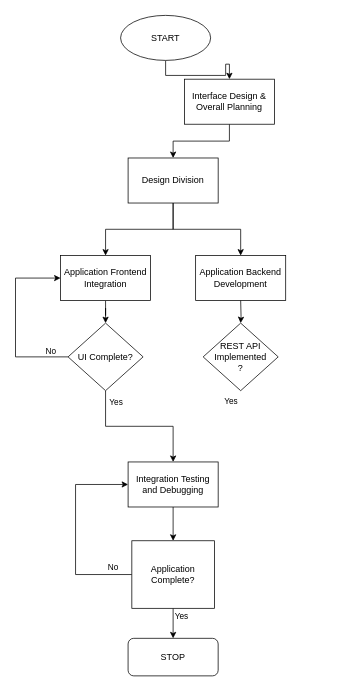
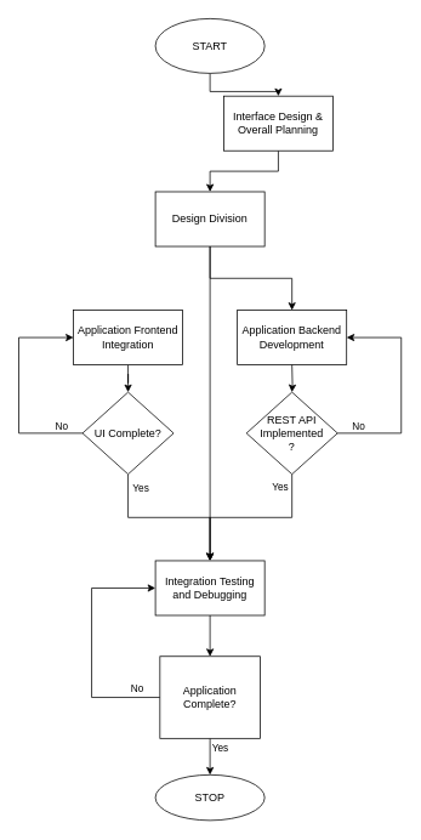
- <mxCell id="3" value="START" style="ellipse;whiteSpace=wrap;html=1;" vertex="1" parent="1"><mxGeometry x="160" y="20" width="120" height="60" as="geometry" /></mxCell>
+ <mxCell id="3" value="START" style="ellipse;whiteSpace=wrap;html=1;" vertex="1" parent="1"><mxGeometry x="170" y="20" width="120" height="60" as="geometry" /></mxCell>
- <mxCell id="7" value="" style="edgeStyle=orthogonalEdgeStyle;rounded=0;orthogonalLoop=1;jettySize=auto;html=1;" edge="1" parent="1" source="8" target="10"><mxGeometry relative="1" as="geometry" /></mxCell>
+ <mxCell id="7" value="" style="edgeStyle=orthogonalEdgeStyle;rounded=0;orthogonalLoop=1;jettySize=auto;html=1;" edge="1" parent="1" source="8" target="23"><mxGeometry relative="1" as="geometry" /></mxCell>
+ <mxCell id="18" style="edgeStyle=orthogonalEdgeStyle;rounded=0;orthogonalLoop=1;jettySize=auto;html=1;entryX=1;entryY=0.5;entryDx=0;entryDy=0;exitX=1;exitY=0.5;exitDx=0;exitDy=0;" edge="1" parent="1" source="21" target="11"><mxGeometry relative="1" as="geometry"><mxPoint x="260" y="370" as="targetPoint" /><Array as="points"><mxPoint x="440" y="475" /><mxPoint x="440" y="370" /></Array></mxGeometry></mxCell>
+ <mxCell id="19" value="No" style="edgeLabel;html=1;align=center;verticalAlign=middle;resizable=0;points=[];" vertex="1" connectable="0" parent="18"><mxGeometry x="-0.803" relative="1" as="geometry"><mxPoint x="-1" y="-9" as="offset" /></mxGeometry></mxCell>
+ <mxCell id="20" value="" style="edgeStyle=orthogonalEdgeStyle;rounded=0;orthogonalLoop=1;jettySize=auto;html=1;" edge="1" parent="1" source="21" target="23"><mxGeometry relative="1" as="geometry" /></mxCell>
- <mxCell id="30" value="STOP" style="whiteSpace=wrap;html=1;rounded=1;" vertex="1" parent="1"><mxGeometry x="170" y="850" width="120" height="50" as="geometry" /></mxCell>
+ <mxCell id="30" value="STOP" style="ellipse;whiteSpace=wrap;html=1;" vertex="1" parent="1"><mxGeometry x="170" y="850" width="120" height="50" as="geometry" /></mxCell>
